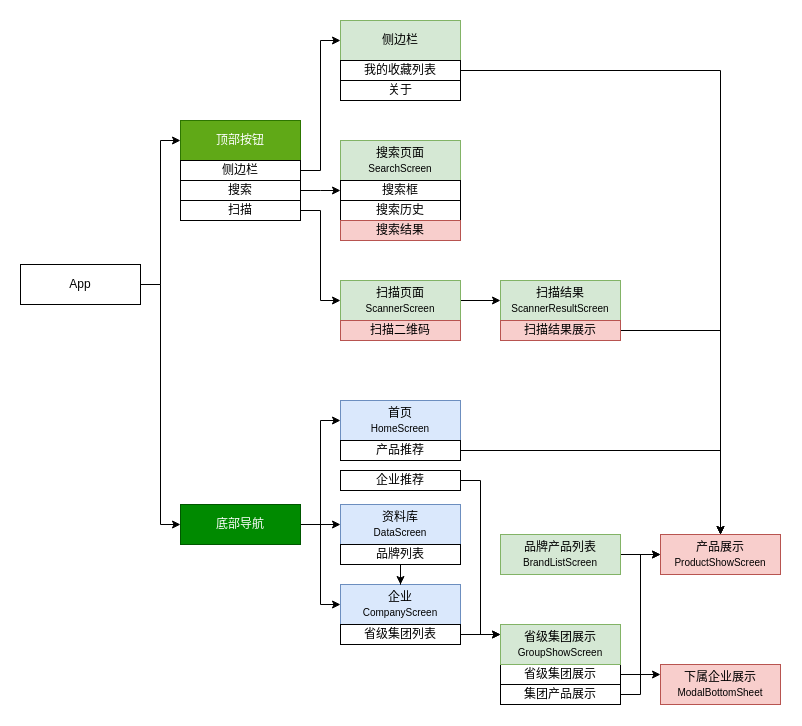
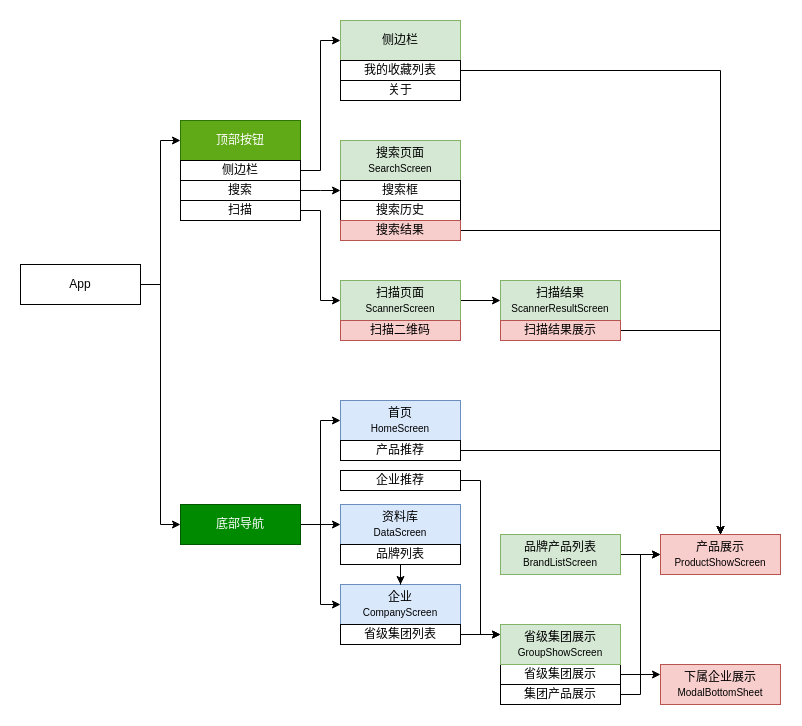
+ <mxCell id="36" style="edgeStyle=orthogonalEdgeStyle;rounded=0;orthogonalLoop=1;jettySize=auto;html=1;entryX=0.5;entryY=0;entryDx=0;entryDy=0;" parent="1" source="37" target="26" edge="1"><mxGeometry relative="1" as="geometry" /></mxCell>
